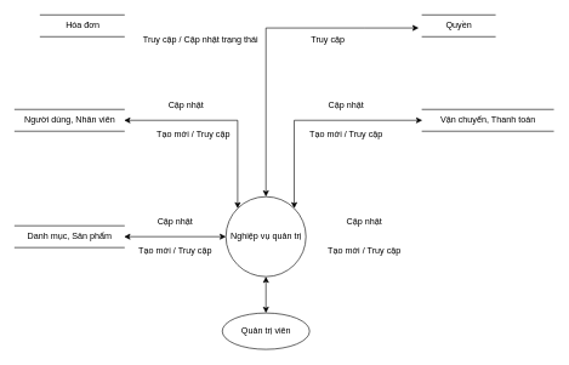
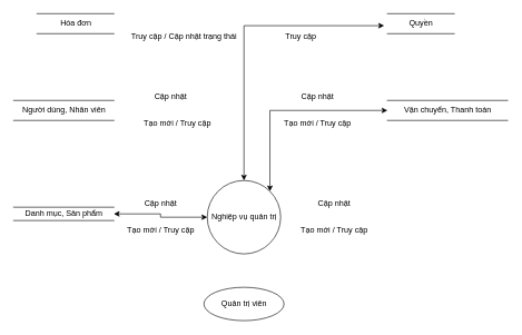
- <mxCell id="4" style="edgeStyle=orthogonalEdgeStyle;rounded=0;orthogonalLoop=1;jettySize=auto;html=1;exitX=0;exitY=0;exitDx=0;exitDy=0;startArrow=classic;startFill=1;entryX=1;entryY=0.5;entryDx=0;entryDy=0;" parent="1" source="7" target="12" edge="1"><mxGeometry relative="1" as="geometry"><mxPoint x="180" y="165" as="targetPoint" /><Array as="points"><mxPoint x="326" y="165" /></Array></mxGeometry></mxCell>
- <mxCell id="2" value="Danh mục, Sản phẩm" style="html=1;dashed=0;whitespace=wrap;shape=partialRectangle;right=0;left=0;" parent="1" vertex="1"><mxGeometry x="20" y="310" width="150" height="30" as="geometry" /></mxCell>
+ <mxCell id="2" value="Danh mục, Sản phẩm" style="html=1;dashed=0;whitespace=wrap;shape=partialRectangle;right=0;left=0;" parent="1" vertex="1"><mxGeometry x="20" y="310" width="150" height="20" as="geometry" /></mxCell>
- <mxCell id="8" style="edgeStyle=orthogonalEdgeStyle;rounded=0;orthogonalLoop=1;jettySize=auto;html=1;startArrow=classic;startFill=1;" parent="1" source="9" target="7" edge="1"><mxGeometry relative="1" as="geometry" /></mxCell>
